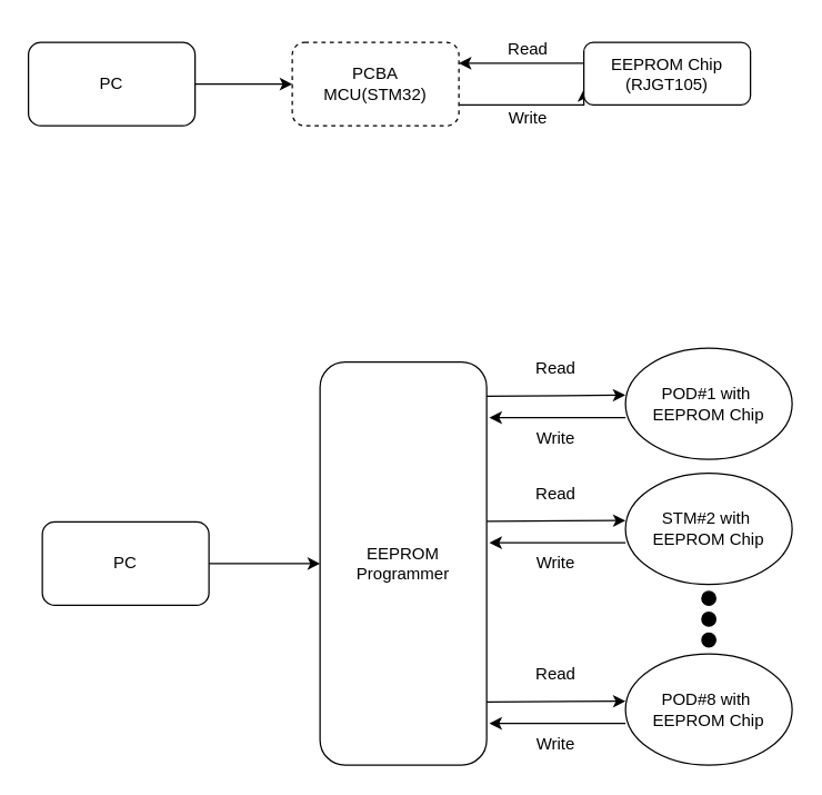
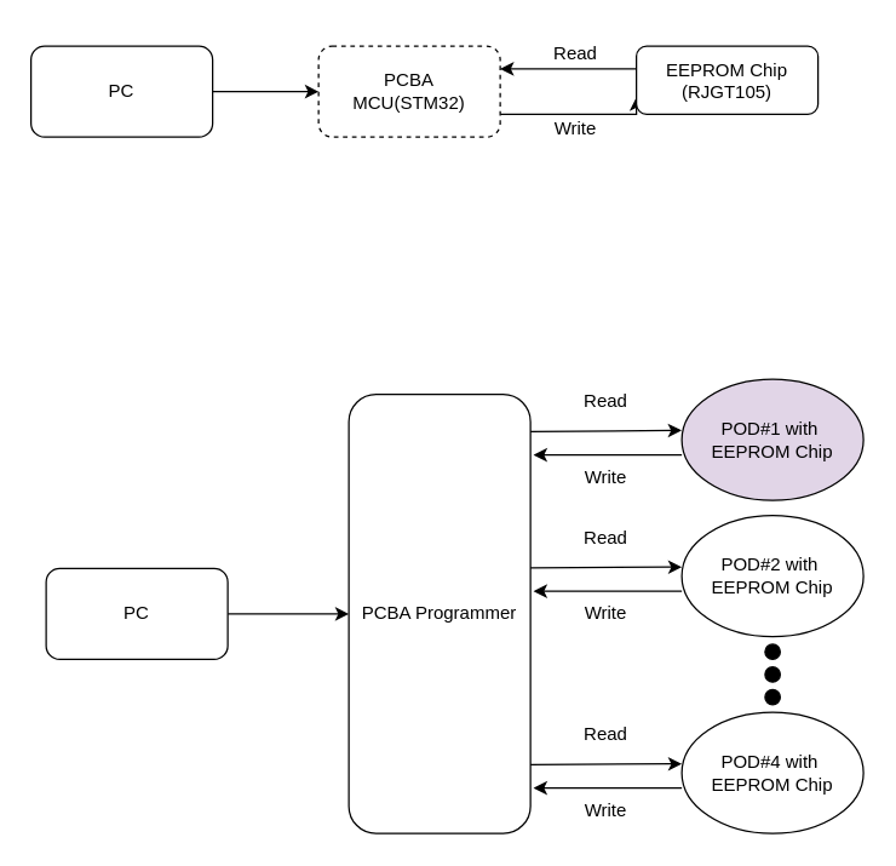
- <mxCell id="15" value="POD#1 with&amp;nbsp;&lt;div&gt;EEPROM Chip&lt;/div&gt;" style="ellipse;whiteSpace=wrap;html=1;" vertex="1" parent="1"><mxGeometry x="450" y="250" width="120" height="80" as="geometry" /></mxCell>
+ <mxCell id="15" value="POD#1 with&amp;nbsp;&lt;div&gt;EEPROM Chip&lt;/div&gt;" style="ellipse;whiteSpace=wrap;html=1;fillColor=#e1d5e7;" vertex="1" parent="1"><mxGeometry x="450" y="250" width="120" height="80" as="geometry" /></mxCell>
- <mxCell id="16" value="STM#2 with&amp;nbsp;&lt;div&gt;EEPROM Chip&lt;/div&gt;" style="ellipse;whiteSpace=wrap;html=1;" vertex="1" parent="1"><mxGeometry x="450" y="340" width="120" height="80" as="geometry" /></mxCell>
+ <mxCell id="16" value="POD#2 with&amp;nbsp;&lt;div&gt;EEPROM Chip&lt;/div&gt;" style="ellipse;whiteSpace=wrap;html=1;" vertex="1" parent="1"><mxGeometry x="450" y="340" width="120" height="80" as="geometry" /></mxCell>
- <mxCell id="12" value="EEPROM Programmer&lt;div&gt;&lt;/div&gt;" style="rounded=1;whiteSpace=wrap;html=1;" vertex="1" parent="1"><mxGeometry x="230" y="260" width="120" height="290" as="geometry" /></mxCell>
+ <mxCell id="12" value="PCBA Programmer&lt;div&gt;&lt;/div&gt;" style="rounded=1;whiteSpace=wrap;html=1;" vertex="1" parent="1"><mxGeometry x="230" y="260" width="120" height="290" as="geometry" /></mxCell>
- <mxCell id="19" value="POD#8 with&amp;nbsp;&lt;div&gt;EEPROM Chip&lt;/div&gt;" style="ellipse;whiteSpace=wrap;html=1;" vertex="1" parent="1"><mxGeometry x="450" y="470" width="120" height="80" as="geometry" /></mxCell>
+ <mxCell id="19" value="POD#4 with&amp;nbsp;&lt;div&gt;EEPROM Chip&lt;/div&gt;" style="ellipse;whiteSpace=wrap;html=1;" vertex="1" parent="1"><mxGeometry x="450" y="470" width="120" height="80" as="geometry" /></mxCell>
